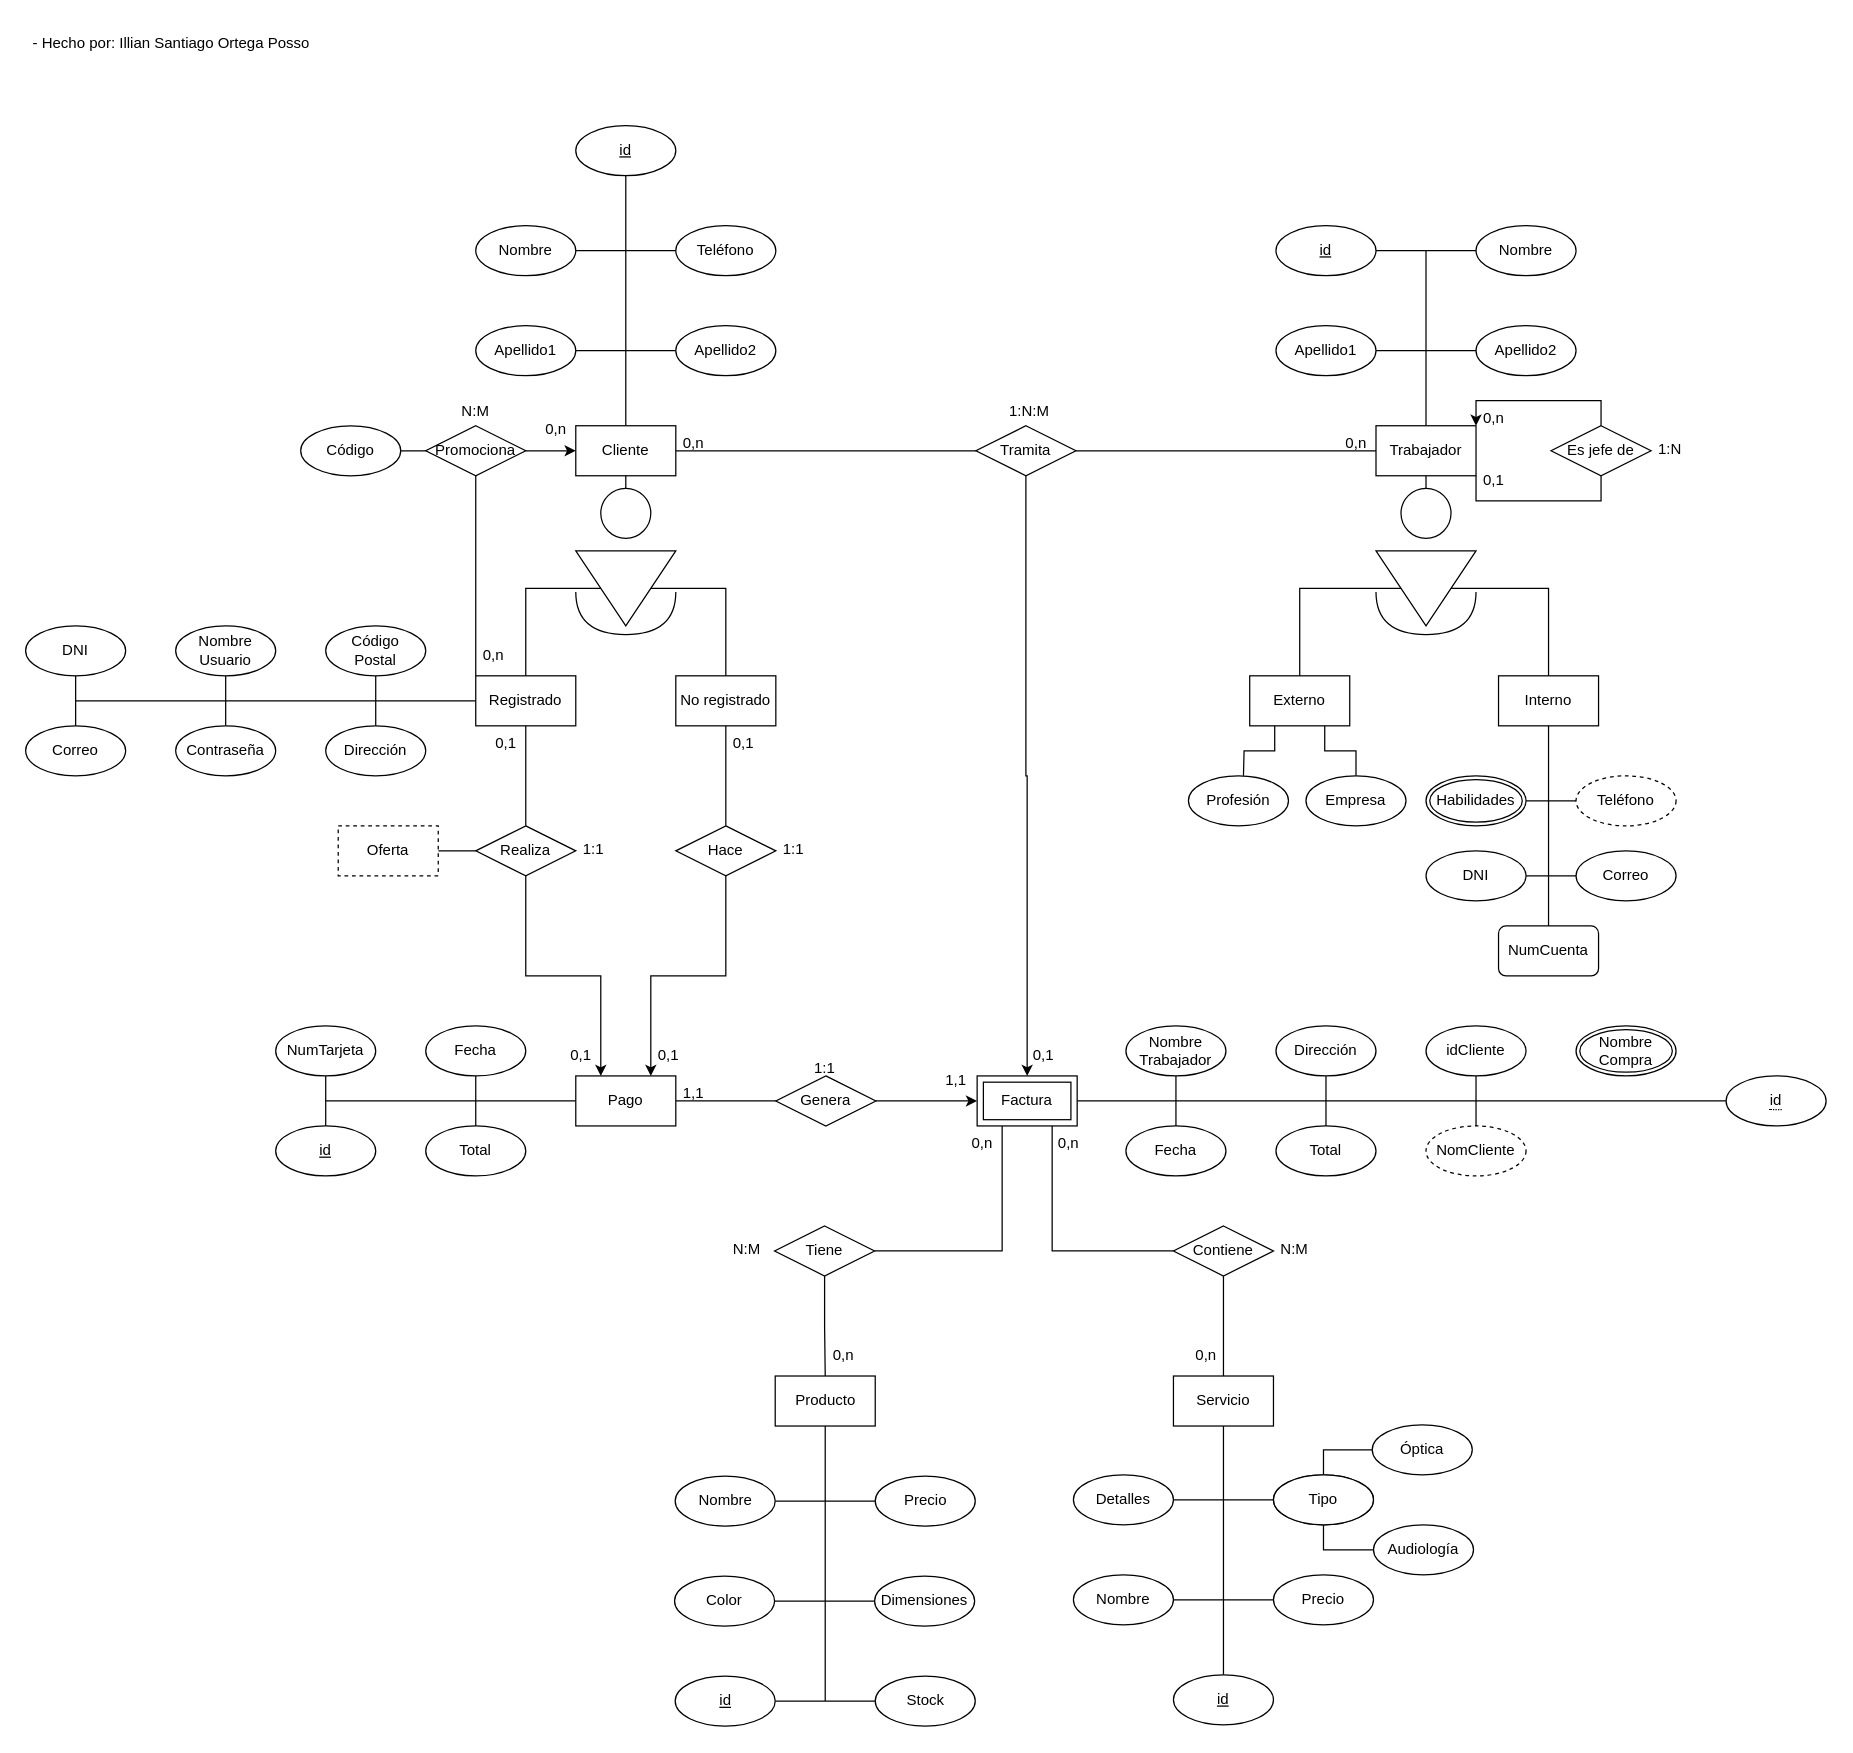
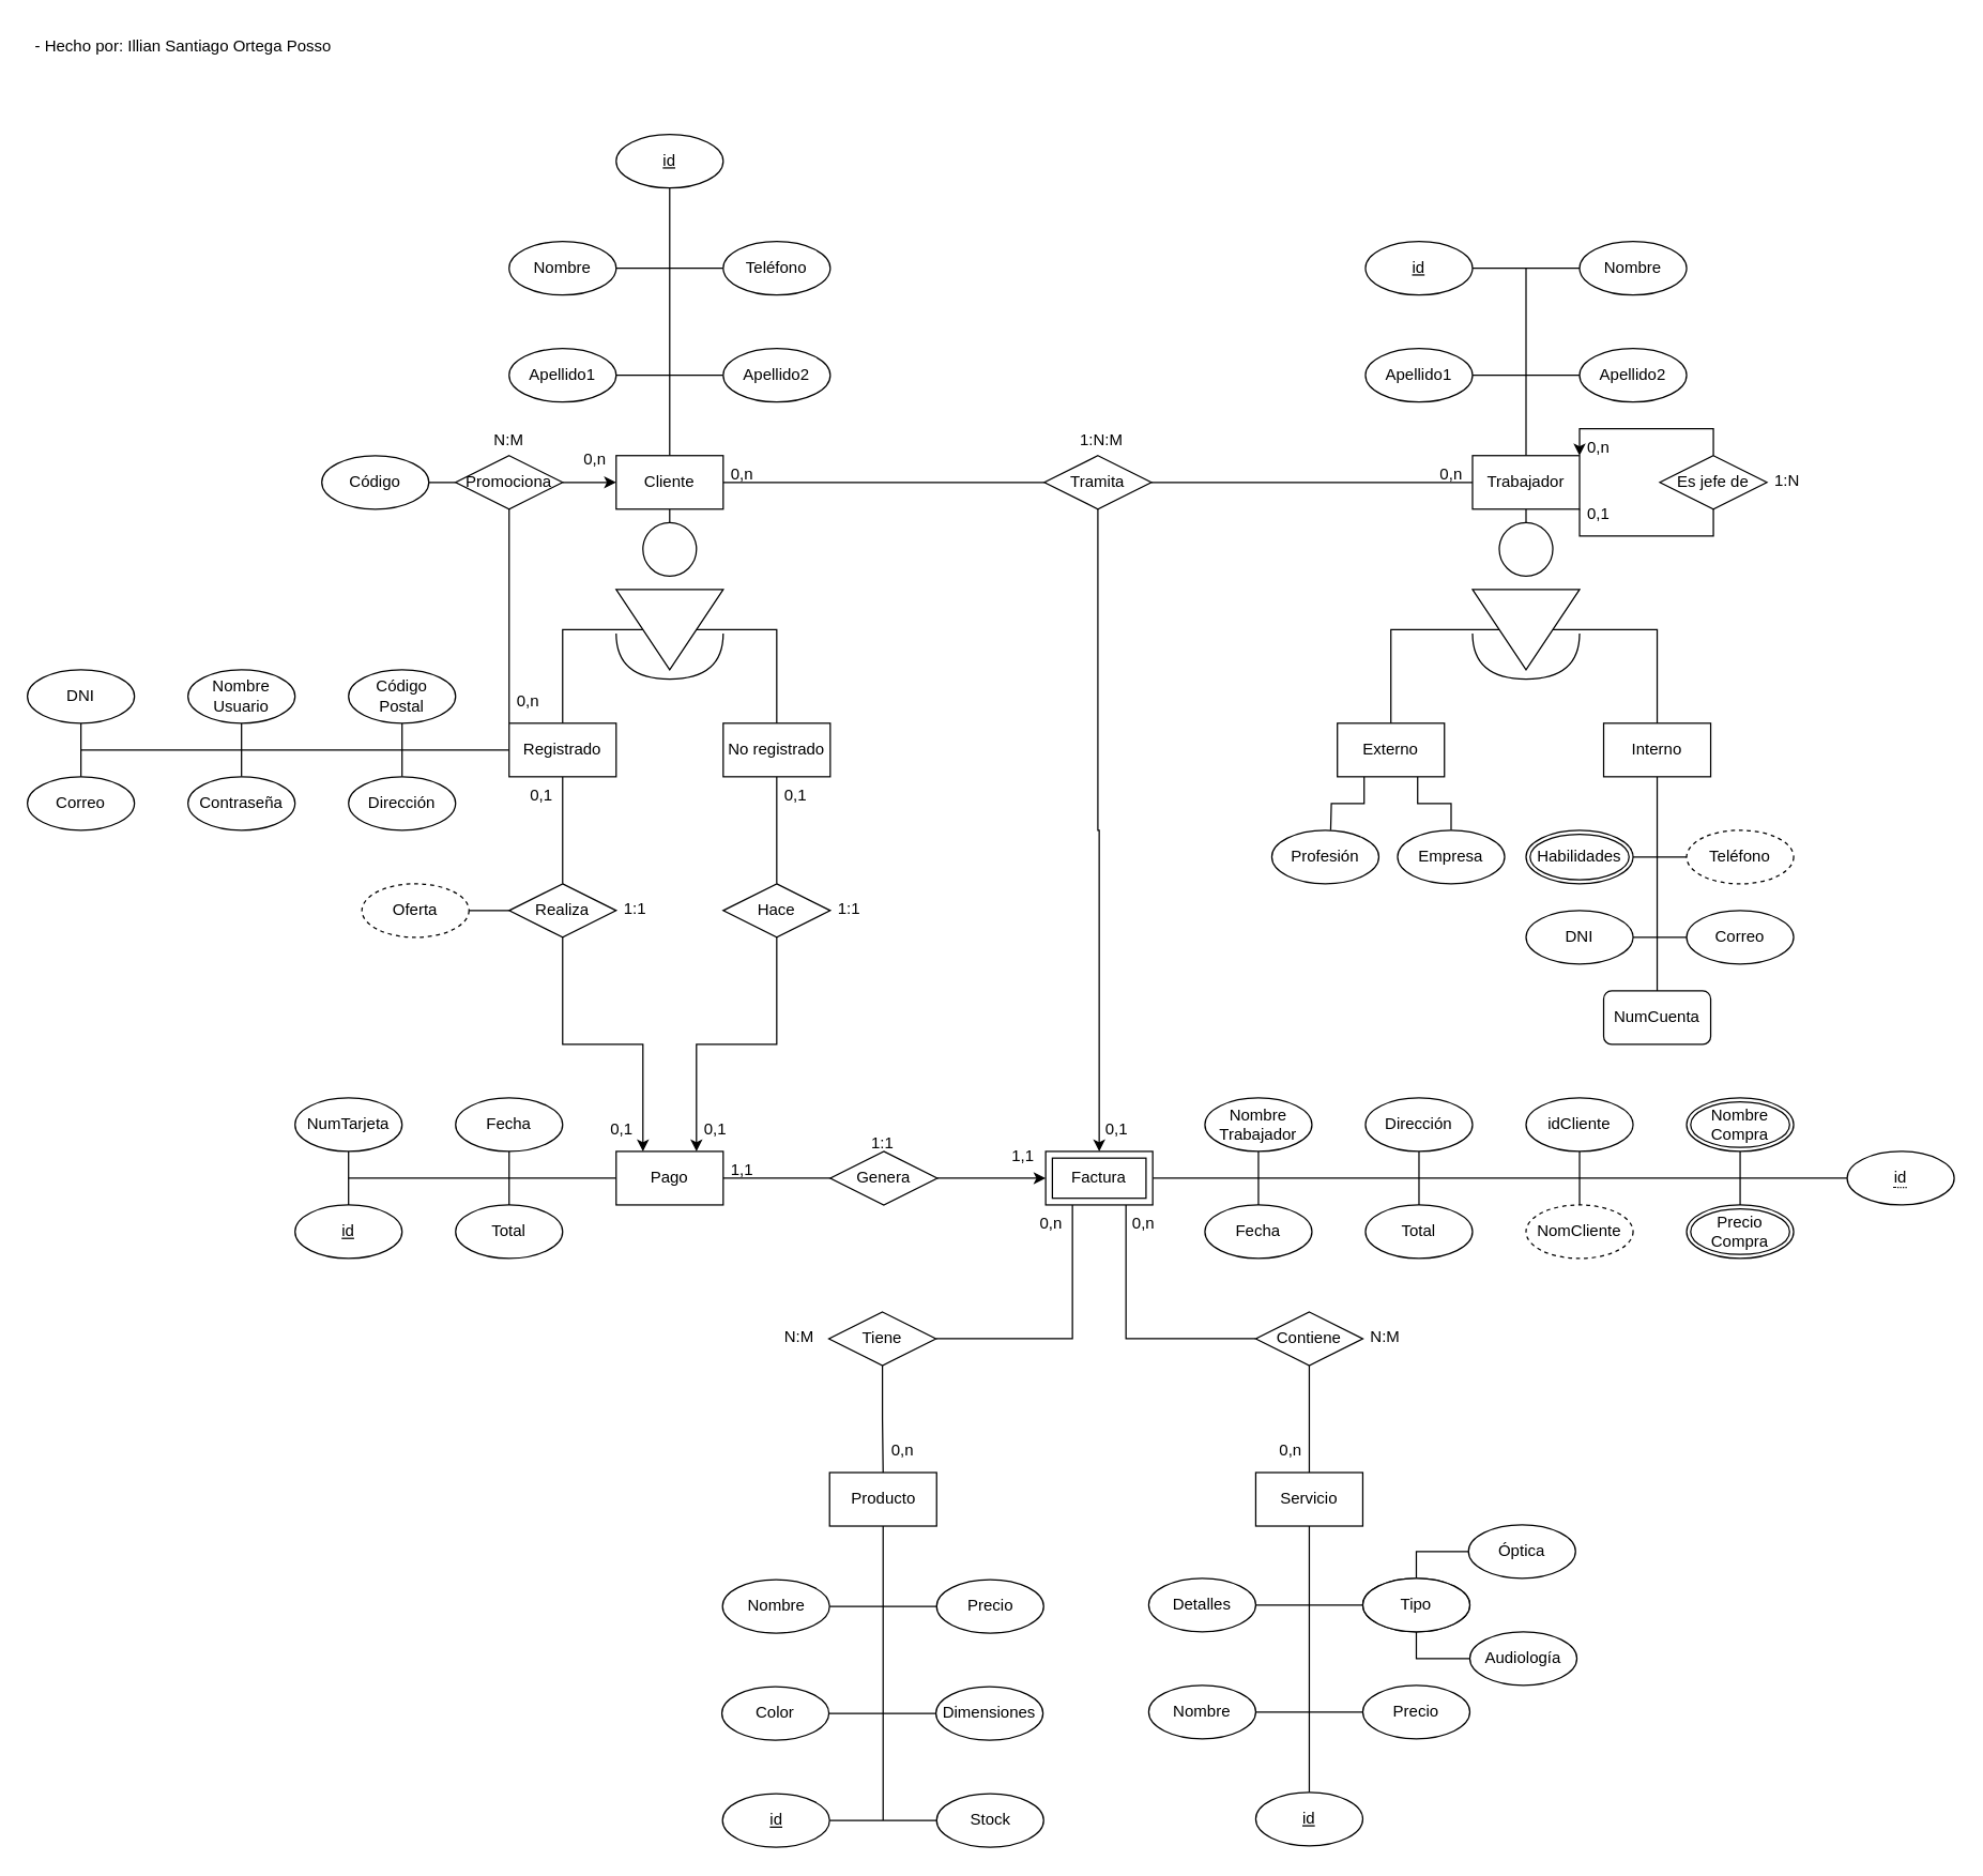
- <mxCell id="116" value="Oferta" style="whiteSpace=wrap;html=1;align=center;dashed=1;rounded=0;" parent="1" vertex="1"><mxGeometry x="270" y="660" width="80" height="40" as="geometry" /></mxCell>
+ <mxCell id="116" value="Oferta" style="ellipse;whiteSpace=wrap;html=1;align=center;dashed=1;" parent="1" vertex="1"><mxGeometry x="270" y="660" width="80" height="40" as="geometry" /></mxCell>
+ <mxCell id="70" style="edgeStyle=orthogonalEdgeStyle;rounded=0;orthogonalLoop=1;jettySize=auto;html=1;endArrow=none;endFill=0;" parent="1" source="71" target="72" edge="1"><mxGeometry relative="1" as="geometry" /></mxCell>
+ <mxCell id="72" value="Precio Compra" style="ellipse;shape=doubleEllipse;margin=3;whiteSpace=wrap;html=1;align=center;" parent="1" vertex="1"><mxGeometry x="1260" y="900" width="80" height="40" as="geometry" /></mxCell>
